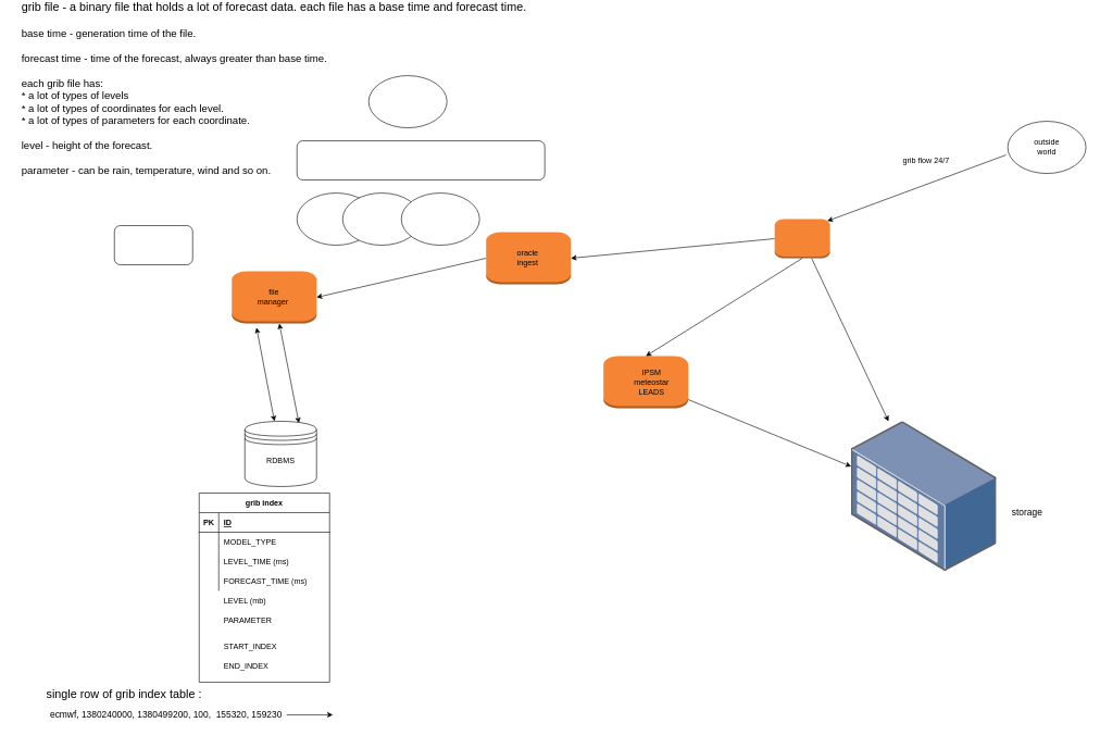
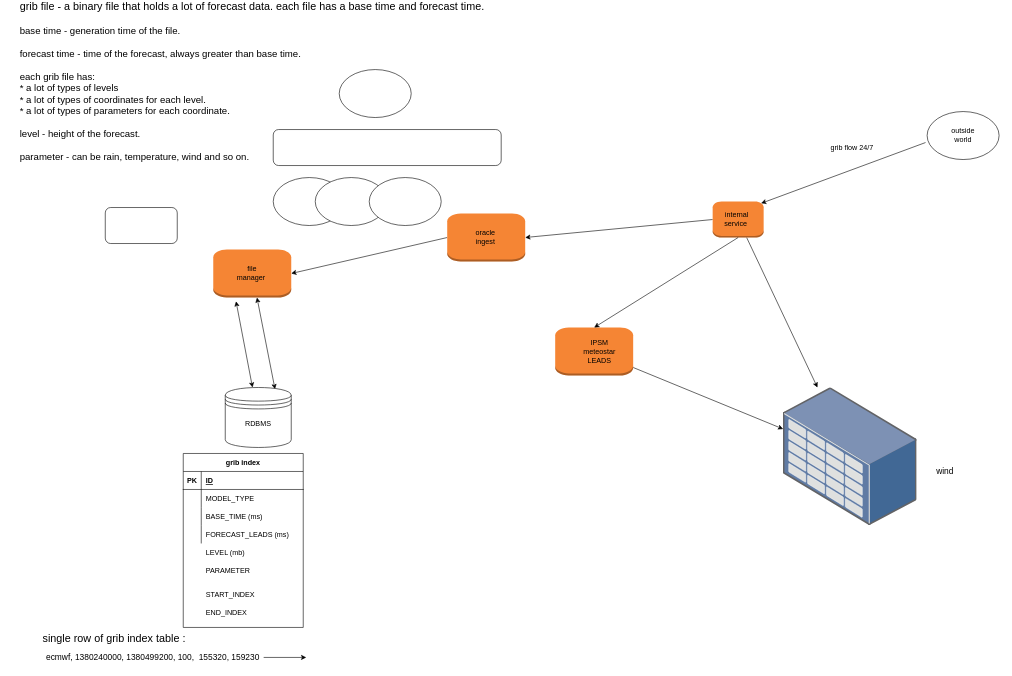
+ <mxCell id="34" value="internal service&amp;nbsp;" style="text;html=1;strokeColor=none;fillColor=none;align=center;verticalAlign=middle;whiteSpace=wrap;rounded=0;" vertex="1" parent="32"><mxGeometry x="20" y="20" width="40" height="20" as="geometry" /></mxCell>
- <mxCell id="21" value="&lt;font style=&quot;font-size: 14px&quot;&gt;storage&lt;/font&gt;" style="text;html=1;strokeColor=none;fillColor=none;align=center;verticalAlign=middle;whiteSpace=wrap;rounded=0;" vertex="1" parent="1"><mxGeometry x="1495" y="690" width="160" height="60" as="geometry" /></mxCell>
+ <mxCell id="21" value="&lt;font style=&quot;font-size: 14px&quot;&gt;wind&lt;/font&gt;" style="text;html=1;strokeColor=none;fillColor=none;align=center;verticalAlign=middle;whiteSpace=wrap;rounded=0;" vertex="1" parent="1"><mxGeometry x="1495" y="690" width="160" height="60" as="geometry" /></mxCell>
- <mxCell id="15" value="LEVEL_TIME (ms)" style="shape=partialRectangle;connectable=0;fillColor=none;top=0;left=0;bottom=0;right=0;align=left;spacingLeft=6;overflow=hidden;" vertex="1" parent="13"><mxGeometry x="30" width="170" height="30" as="geometry" /></mxCell>
+ <mxCell id="15" value="BASE_TIME (ms)" style="shape=partialRectangle;connectable=0;fillColor=none;top=0;left=0;bottom=0;right=0;align=left;spacingLeft=6;overflow=hidden;" vertex="1" parent="13"><mxGeometry x="30" width="170" height="30" as="geometry" /></mxCell>
- <mxCell id="18" value="FORECAST_TIME (ms)" style="shape=partialRectangle;connectable=0;fillColor=none;top=0;left=0;bottom=0;right=0;align=left;spacingLeft=6;overflow=hidden;" vertex="1" parent="16"><mxGeometry x="30" width="170" height="30" as="geometry" /></mxCell>
+ <mxCell id="18" value="FORECAST_LEADS (ms)" style="shape=partialRectangle;connectable=0;fillColor=none;top=0;left=0;bottom=0;right=0;align=left;spacingLeft=6;overflow=hidden;" vertex="1" parent="16"><mxGeometry x="30" width="170" height="30" as="geometry" /></mxCell>
